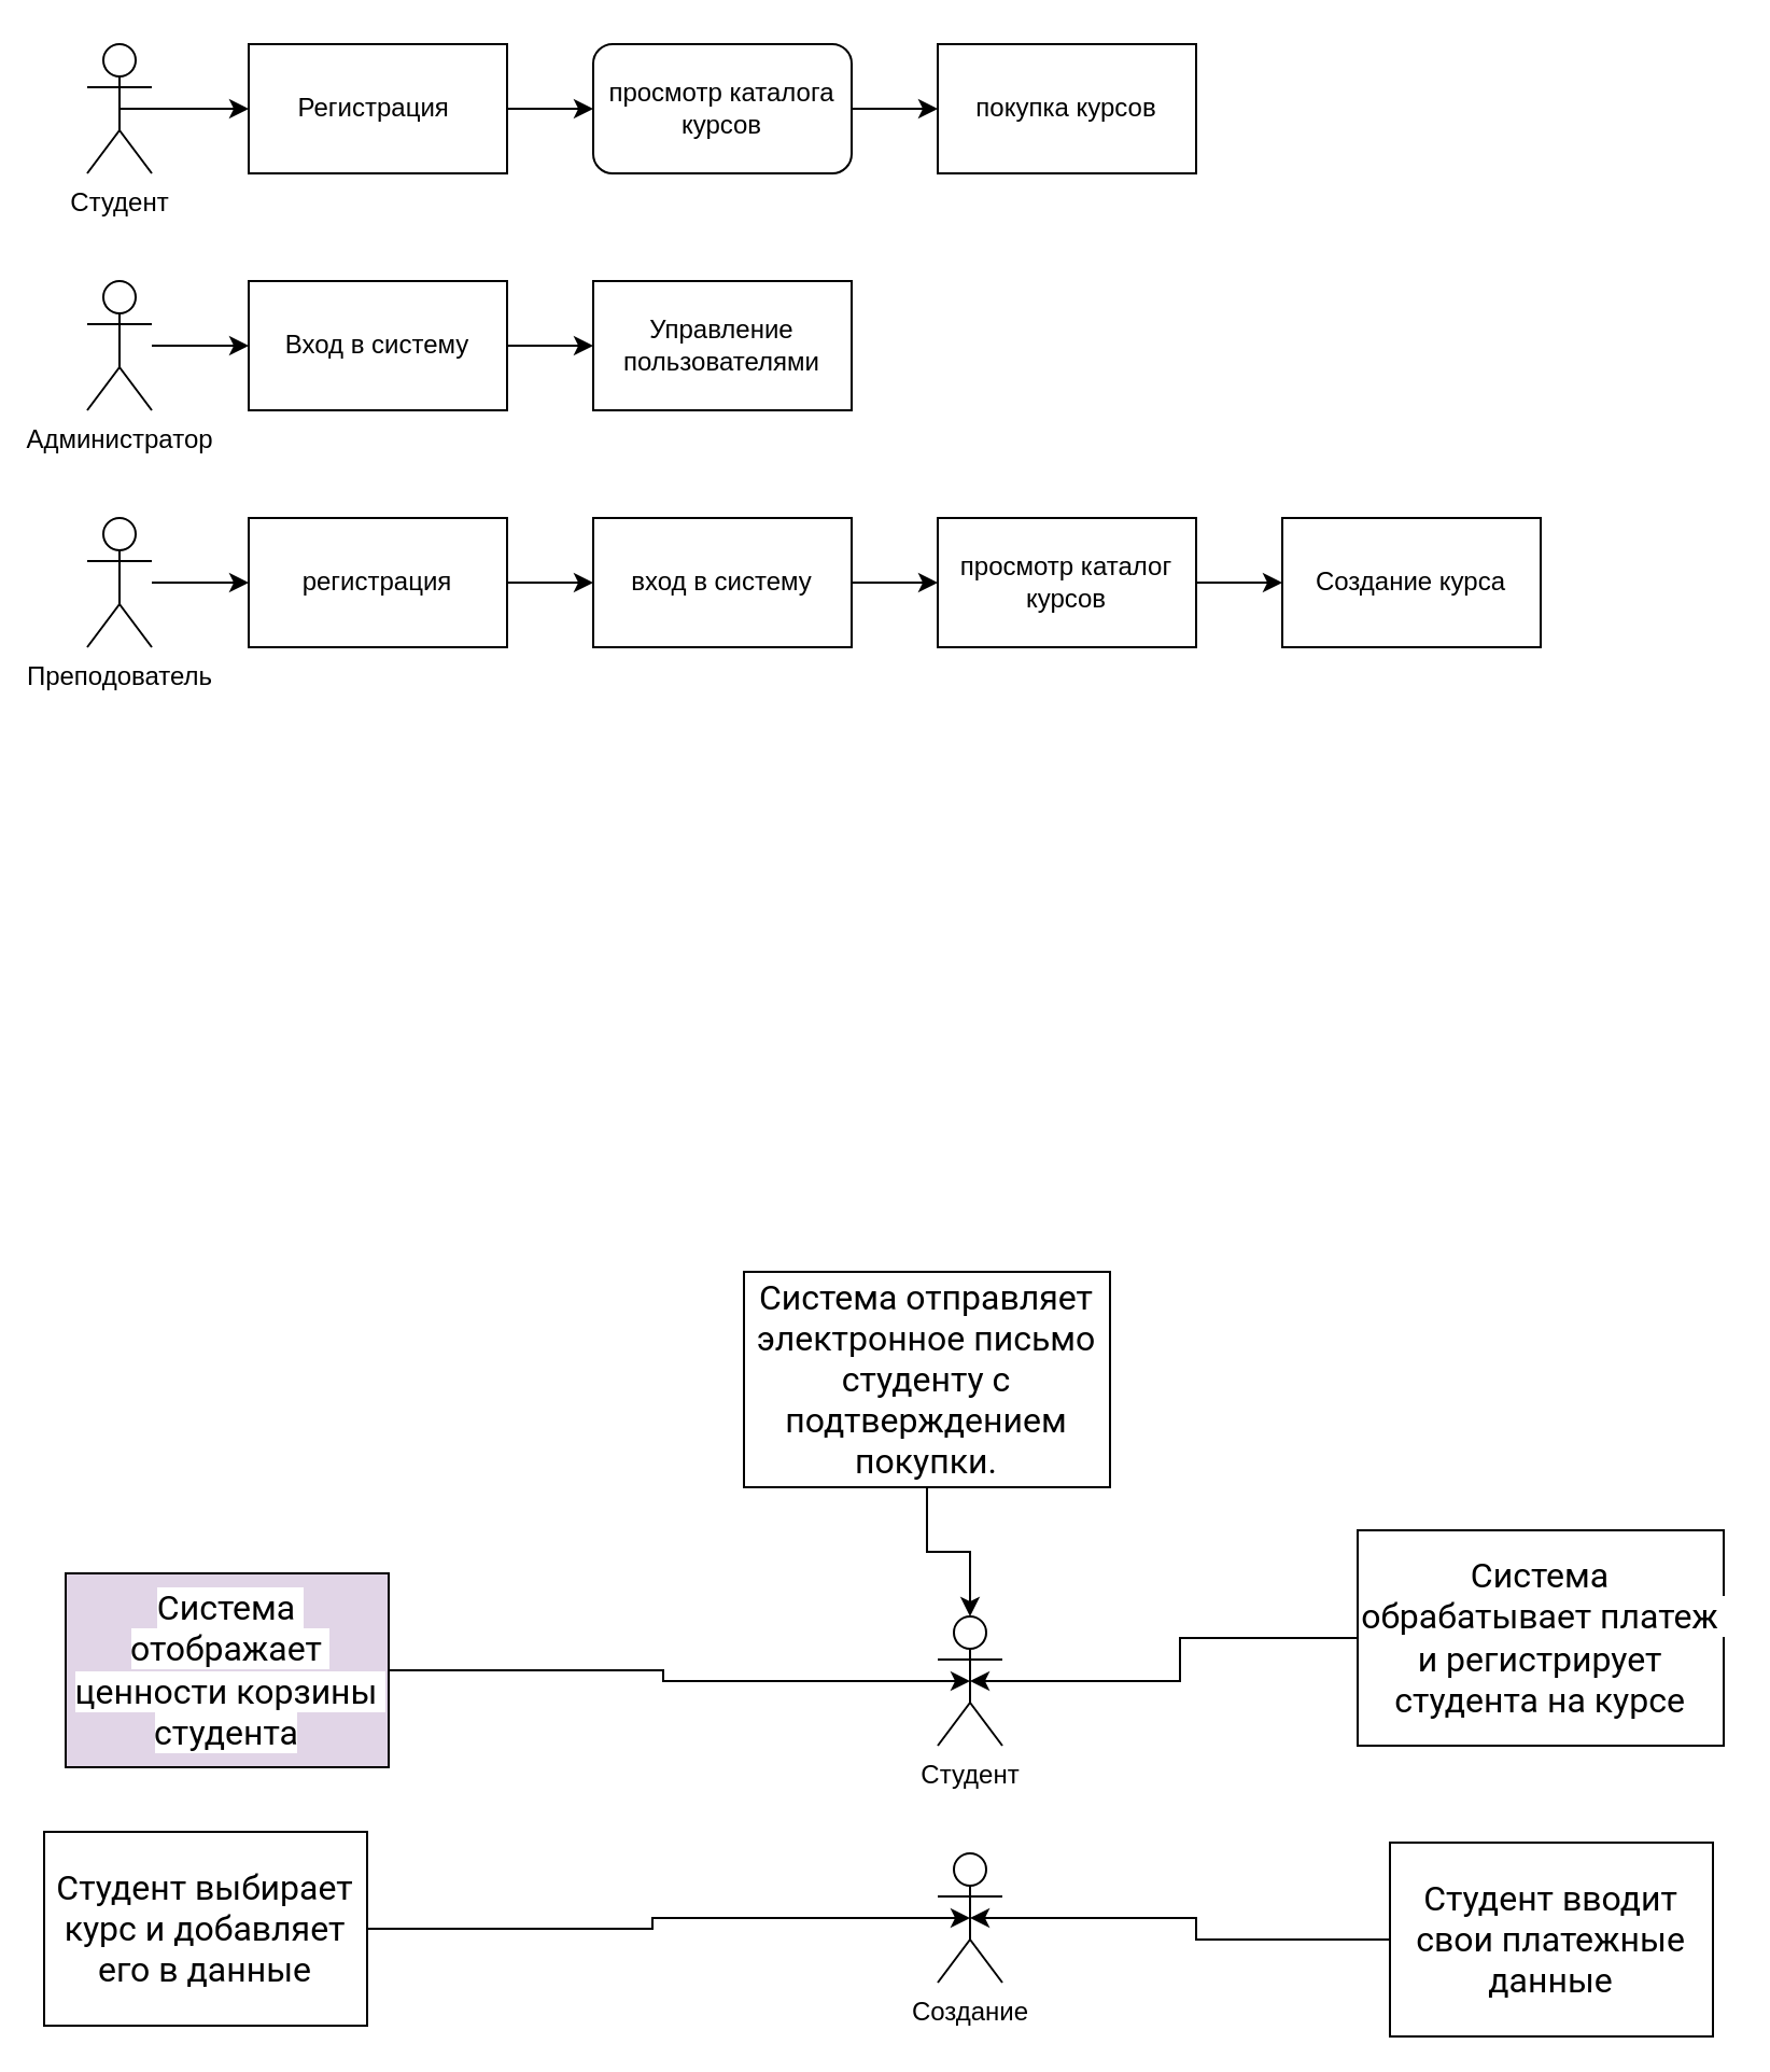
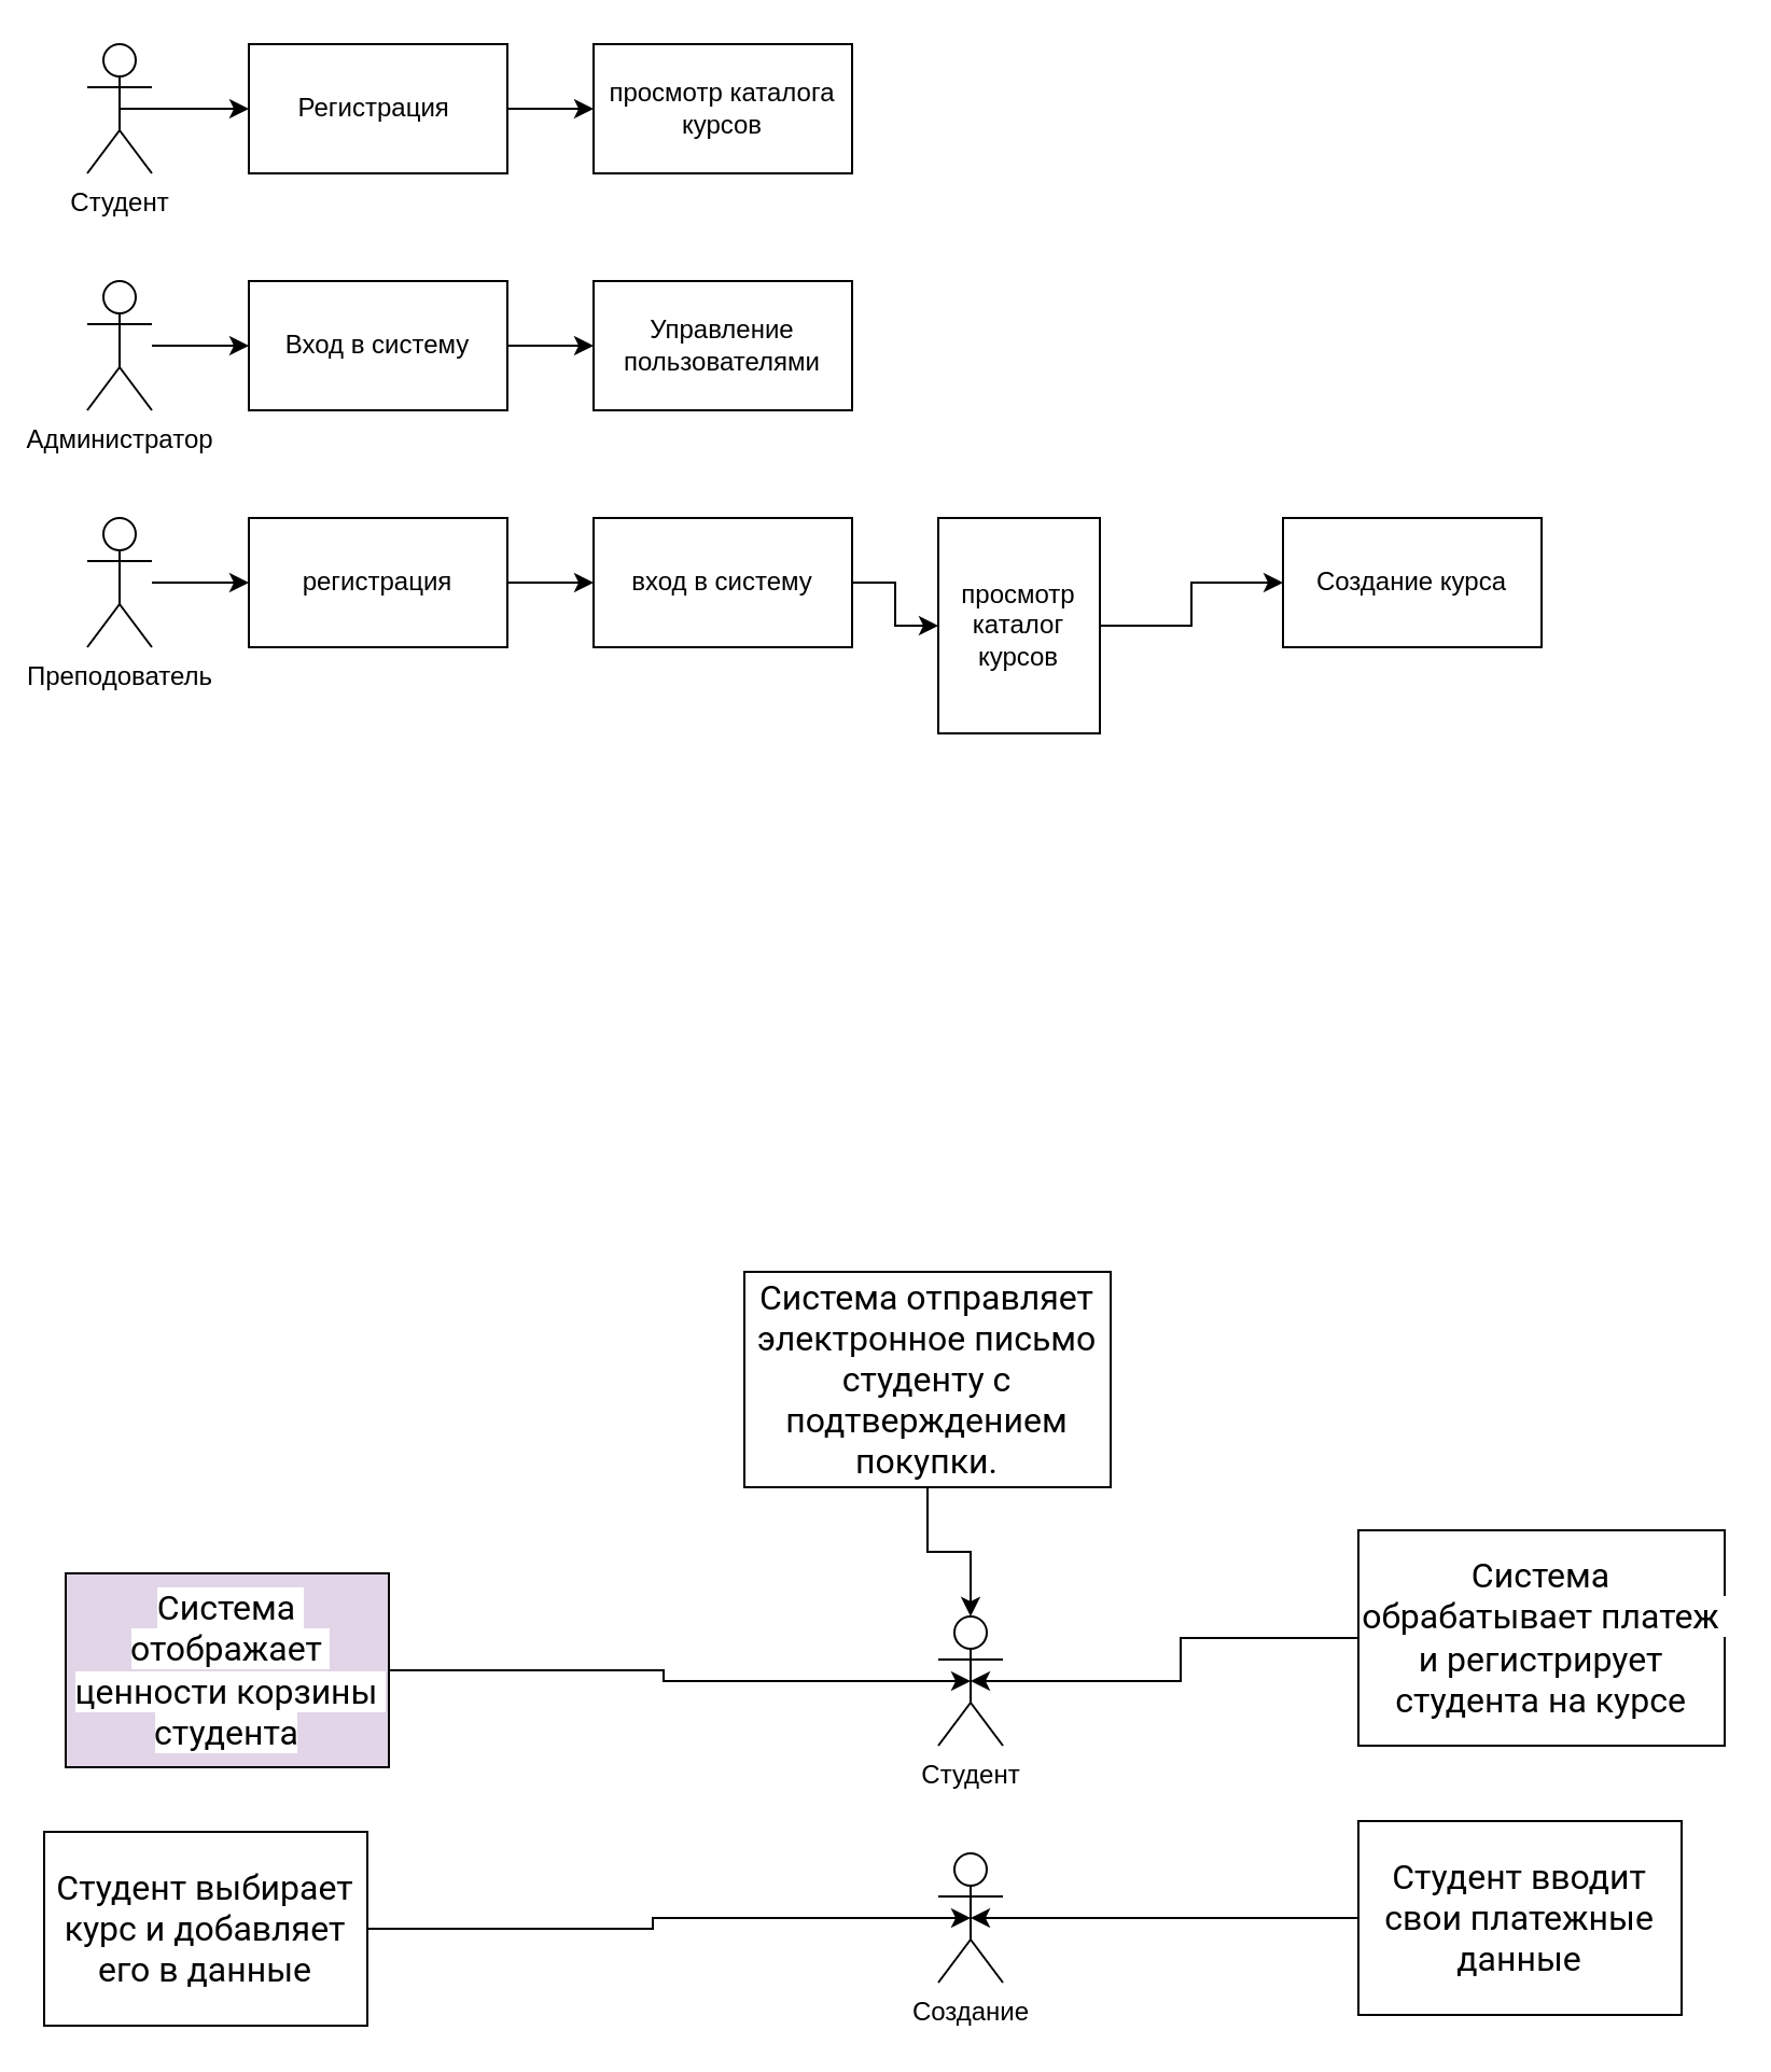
- <mxCell id="9" value="&lt;font style=&quot;vertical-align: inherit;&quot;&gt;&lt;font style=&quot;vertical-align: inherit;&quot;&gt;просмотр каталога курсов&lt;/font&gt;&lt;/font&gt;" style="whiteSpace=wrap;html=1;rounded=1;" vertex="1" parent="1"><mxGeometry x="275" y="20" width="120" height="60" as="geometry" /></mxCell>
+ <mxCell id="9" value="&lt;font style=&quot;vertical-align: inherit;&quot;&gt;&lt;font style=&quot;vertical-align: inherit;&quot;&gt;просмотр каталога курсов&lt;/font&gt;&lt;/font&gt;" style="rounded=0;whiteSpace=wrap;html=1;" vertex="1" parent="1"><mxGeometry x="275" y="20" width="120" height="60" as="geometry" /></mxCell>
- <mxCell id="8" style="edgeStyle=orthogonalEdgeStyle;rounded=0;orthogonalLoop=1;jettySize=auto;html=1;" edge="1" parent="1" source="9" target="10"><mxGeometry relative="1" as="geometry"><mxPoint x="435" y="50" as="targetPoint" /></mxGeometry></mxCell>
- <mxCell id="10" value="&lt;font style=&quot;vertical-align: inherit;&quot;&gt;&lt;font style=&quot;vertical-align: inherit;&quot;&gt;покупка курсов&lt;/font&gt;&lt;/font&gt;" style="rounded=0;whiteSpace=wrap;html=1;" vertex="1" parent="1"><mxGeometry x="435" y="20" width="120" height="60" as="geometry" /></mxCell>
- <mxCell id="21" value="&lt;font style=&quot;vertical-align: inherit;&quot;&gt;&lt;font style=&quot;vertical-align: inherit;&quot;&gt;&lt;font style=&quot;vertical-align: inherit;&quot;&gt;&lt;font style=&quot;vertical-align: inherit;&quot;&gt;&lt;font style=&quot;vertical-align: inherit;&quot;&gt;&lt;font style=&quot;vertical-align: inherit;&quot;&gt;просмотр каталог курсов&lt;/font&gt;&lt;/font&gt;&lt;/font&gt;&lt;/font&gt;&lt;/font&gt;&lt;/font&gt;" style="rounded=0;whiteSpace=wrap;html=1;" vertex="1" parent="1"><mxGeometry x="435" y="240" width="120" height="60" as="geometry" /></mxCell>
+ <mxCell id="21" value="&lt;font style=&quot;vertical-align: inherit;&quot;&gt;&lt;font style=&quot;vertical-align: inherit;&quot;&gt;&lt;font style=&quot;vertical-align: inherit;&quot;&gt;&lt;font style=&quot;vertical-align: inherit;&quot;&gt;&lt;font style=&quot;vertical-align: inherit;&quot;&gt;&lt;font style=&quot;vertical-align: inherit;&quot;&gt;просмотр каталог курсов&lt;/font&gt;&lt;/font&gt;&lt;/font&gt;&lt;/font&gt;&lt;/font&gt;&lt;/font&gt;" style="rounded=0;whiteSpace=wrap;html=1;" vertex="1" parent="1"><mxGeometry x="435" y="240" width="75" height="100" as="geometry" /></mxCell>
- <mxCell id="29" value="&lt;span style=&quot;font-family: Roboto, -apple-system, BlinkMacSystemFont, &amp;quot;Apple Color Emoji&amp;quot;, &amp;quot;Segoe UI&amp;quot;, Oxygen, Ubuntu, Cantarell, &amp;quot;Fira Sans&amp;quot;, &amp;quot;Droid Sans&amp;quot;, &amp;quot;Helvetica Neue&amp;quot;, sans-serif; font-size: 16px; text-align: start; white-space-collapse: preserve; background-color: rgb(255, 255, 255);&quot;&gt;&lt;font style=&quot;vertical-align: inherit;&quot;&gt;&lt;font style=&quot;vertical-align: inherit;&quot;&gt;Студент вводит свои платежные данные&lt;/font&gt;&lt;/font&gt;&lt;/span&gt;" style="rounded=0;whiteSpace=wrap;html=1;" vertex="1" parent="1"><mxGeometry x="645" y="855" width="150" height="90" as="geometry" /></mxCell>
+ <mxCell id="29" value="&lt;span style=&quot;font-family: Roboto, -apple-system, BlinkMacSystemFont, &amp;quot;Apple Color Emoji&amp;quot;, &amp;quot;Segoe UI&amp;quot;, Oxygen, Ubuntu, Cantarell, &amp;quot;Fira Sans&amp;quot;, &amp;quot;Droid Sans&amp;quot;, &amp;quot;Helvetica Neue&amp;quot;, sans-serif; font-size: 16px; text-align: start; white-space-collapse: preserve; background-color: rgb(255, 255, 255);&quot;&gt;&lt;font style=&quot;vertical-align: inherit;&quot;&gt;&lt;font style=&quot;vertical-align: inherit;&quot;&gt;Студент вводит свои платежные данные&lt;/font&gt;&lt;/font&gt;&lt;/span&gt;" style="rounded=0;whiteSpace=wrap;html=1;" vertex="1" parent="1"><mxGeometry x="630" y="845" width="150" height="90" as="geometry" /></mxCell>
